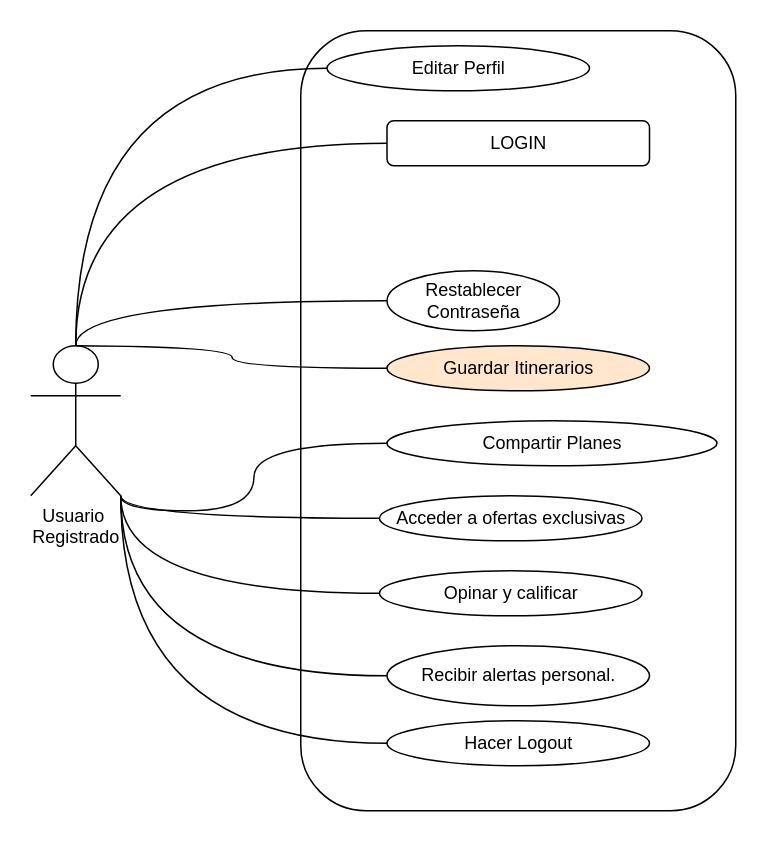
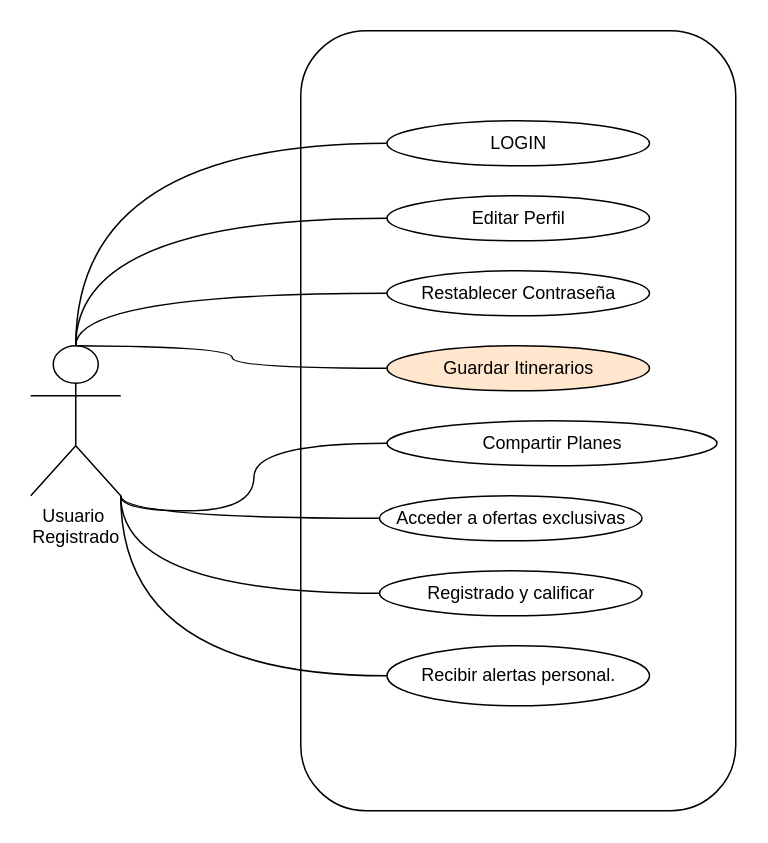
- <mxCell id="11" value="Editar Perfil" style="ellipse;whiteSpace=wrap;html=1;" vertex="1" parent="1"><mxGeometry x="217.5" y="30" width="175" height="30" as="geometry" /></mxCell>
+ <mxCell id="11" value="Editar Perfil" style="ellipse;whiteSpace=wrap;html=1;" vertex="1" parent="1"><mxGeometry x="257.5" y="130" width="175" height="30" as="geometry" /></mxCell>
- <mxCell id="4" value="LOGIN" style="whiteSpace=wrap;html=1;rounded=1;" vertex="1" parent="1"><mxGeometry x="257.5" y="80" width="175" height="30" as="geometry" /></mxCell>
+ <mxCell id="4" value="LOGIN" style="ellipse;whiteSpace=wrap;html=1;" vertex="1" parent="1"><mxGeometry x="257.5" y="80" width="175" height="30" as="geometry" /></mxCell>
- <mxCell id="12" value="Restablecer Contraseña" style="ellipse;whiteSpace=wrap;html=1;" vertex="1" parent="1"><mxGeometry x="257.5" y="180" width="115" height="40" as="geometry" /></mxCell>
+ <mxCell id="12" value="Restablecer Contraseña" style="ellipse;whiteSpace=wrap;html=1;" vertex="1" parent="1"><mxGeometry x="257.5" y="180" width="175" height="30" as="geometry" /></mxCell>
- <mxCell id="8" value="Opinar y calificar" style="ellipse;whiteSpace=wrap;html=1;" vertex="1" parent="1"><mxGeometry x="252.5" y="380" width="175" height="30" as="geometry" /></mxCell>
+ <mxCell id="8" value="Registrado y calificar" style="ellipse;whiteSpace=wrap;html=1;" vertex="1" parent="1"><mxGeometry x="252.5" y="380" width="175" height="30" as="geometry" /></mxCell>
- <mxCell id="21" value="" style="endArrow=none;html=1;rounded=0;edgeStyle=orthogonalEdgeStyle;curved=1;entryX=0;entryY=0.5;entryDx=0;entryDy=0;exitX=1;exitY=1;exitDx=0;exitDy=0;exitPerimeter=0;" edge="1" parent="1" source="2" target="10"><mxGeometry width="50" height="50" relative="1" as="geometry"><mxPoint x="130" y="310" as="sourcePoint" /><mxPoint x="338" y="175" as="targetPoint" /></mxGeometry></mxCell>
- <mxCell id="10" value="Hacer Logout" style="ellipse;whiteSpace=wrap;html=1;" vertex="1" parent="1"><mxGeometry x="257.5" y="480" width="175" height="30" as="geometry" /></mxCell>
